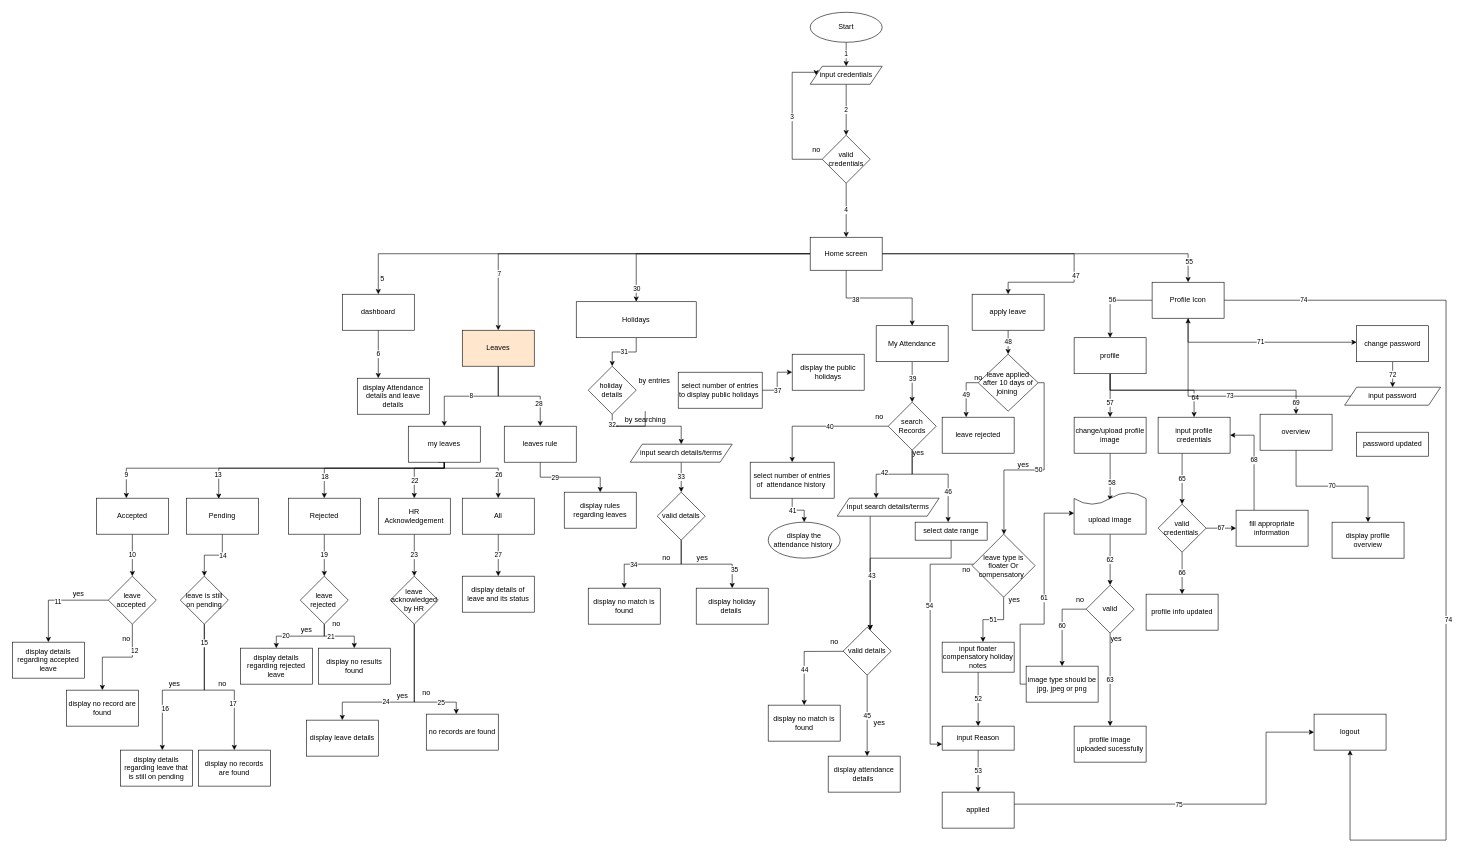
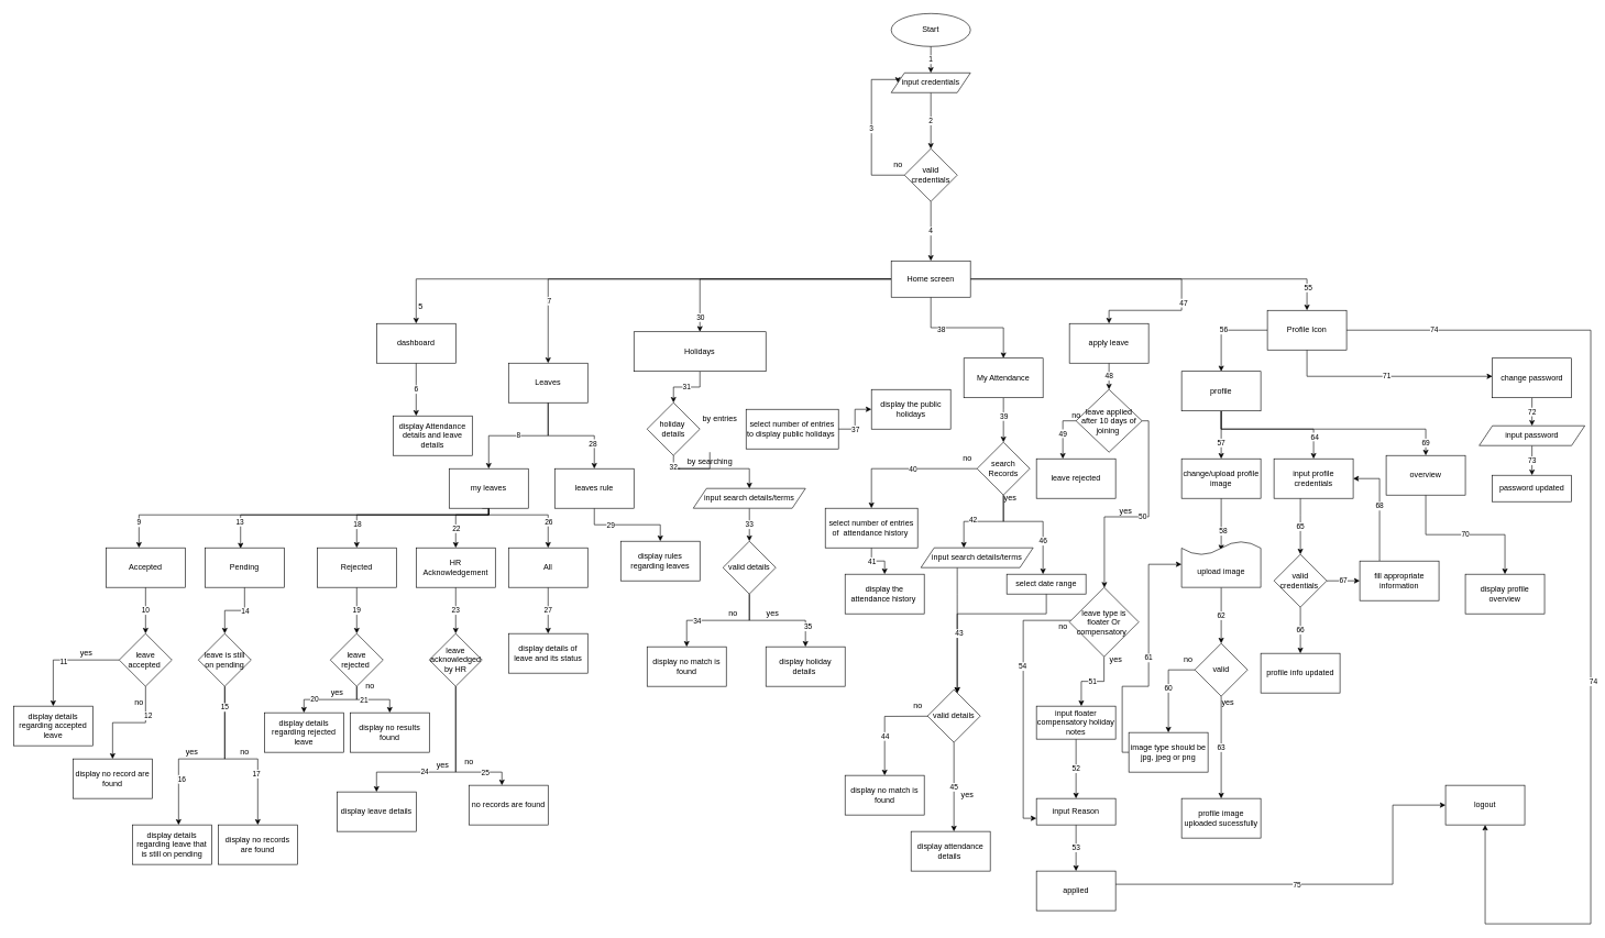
- <mxCell id="28" value="Leaves" style="whiteSpace=wrap;html=1;fillColor=#ffe6cc;" parent="1" vertex="1"><mxGeometry x="770" y="550" width="120" height="60" as="geometry" /></mxCell>
+ <mxCell id="28" value="Leaves" style="whiteSpace=wrap;html=1;" parent="1" vertex="1"><mxGeometry x="770" y="550" width="120" height="60" as="geometry" /></mxCell>
- <mxCell id="195" value="73" style="edgeStyle=orthogonalEdgeStyle;rounded=0;orthogonalLoop=1;jettySize=auto;html=1;" edge="1" parent="1" source="196" target="161"><mxGeometry relative="1" as="geometry" /></mxCell>
+ <mxCell id="195" value="73" style="edgeStyle=orthogonalEdgeStyle;rounded=0;orthogonalLoop=1;jettySize=auto;html=1;" edge="1" parent="1" source="196" target="197"><mxGeometry relative="1" as="geometry" /></mxCell>
- <mxCell id="116" value="display the attendance history&amp;nbsp;" style="ellipse;whiteSpace=wrap;html=1;" vertex="1" parent="1"><mxGeometry x="1280" y="870" width="120" height="60" as="geometry" /></mxCell>
+ <mxCell id="116" value="display the attendance history&amp;nbsp;" style="whiteSpace=wrap;html=1;" vertex="1" parent="1"><mxGeometry x="1280" y="870" width="120" height="60" as="geometry" /></mxCell>
